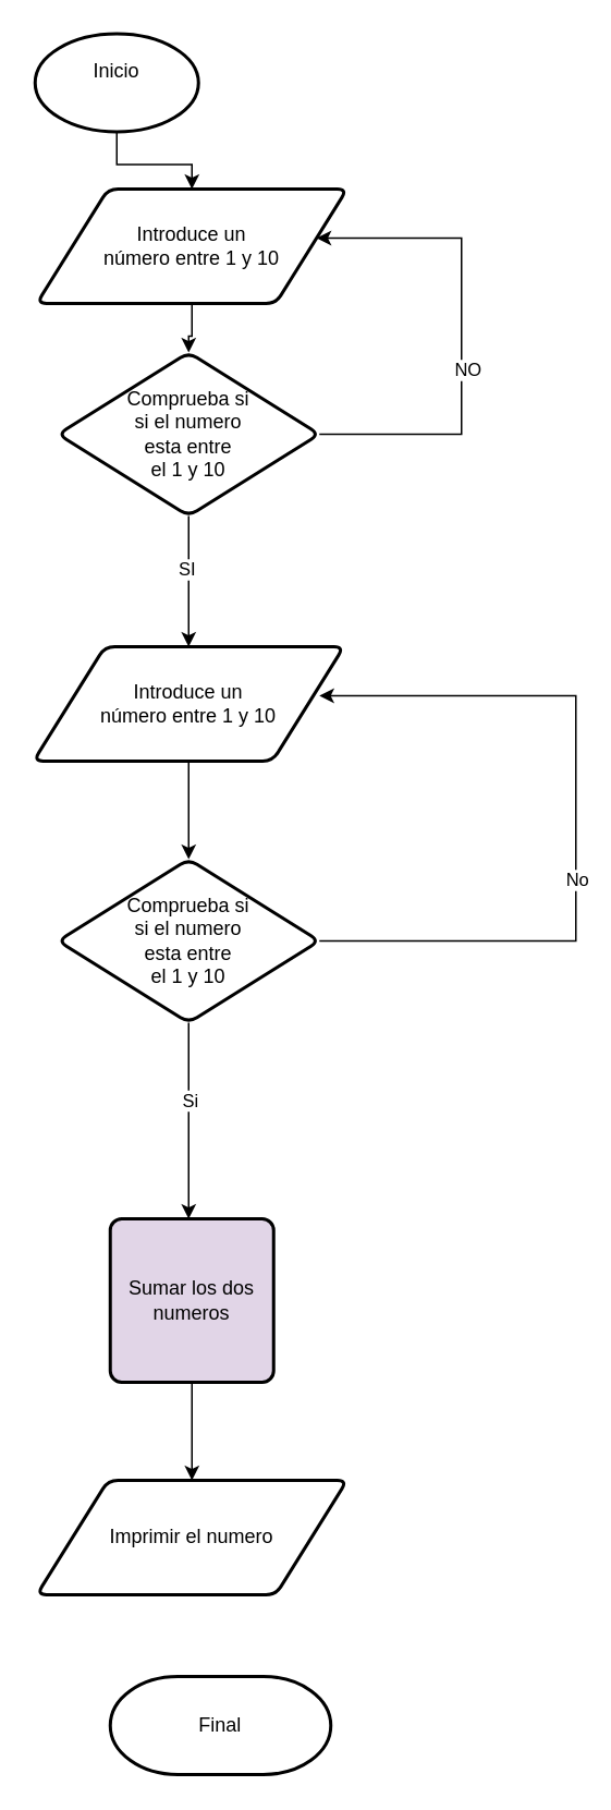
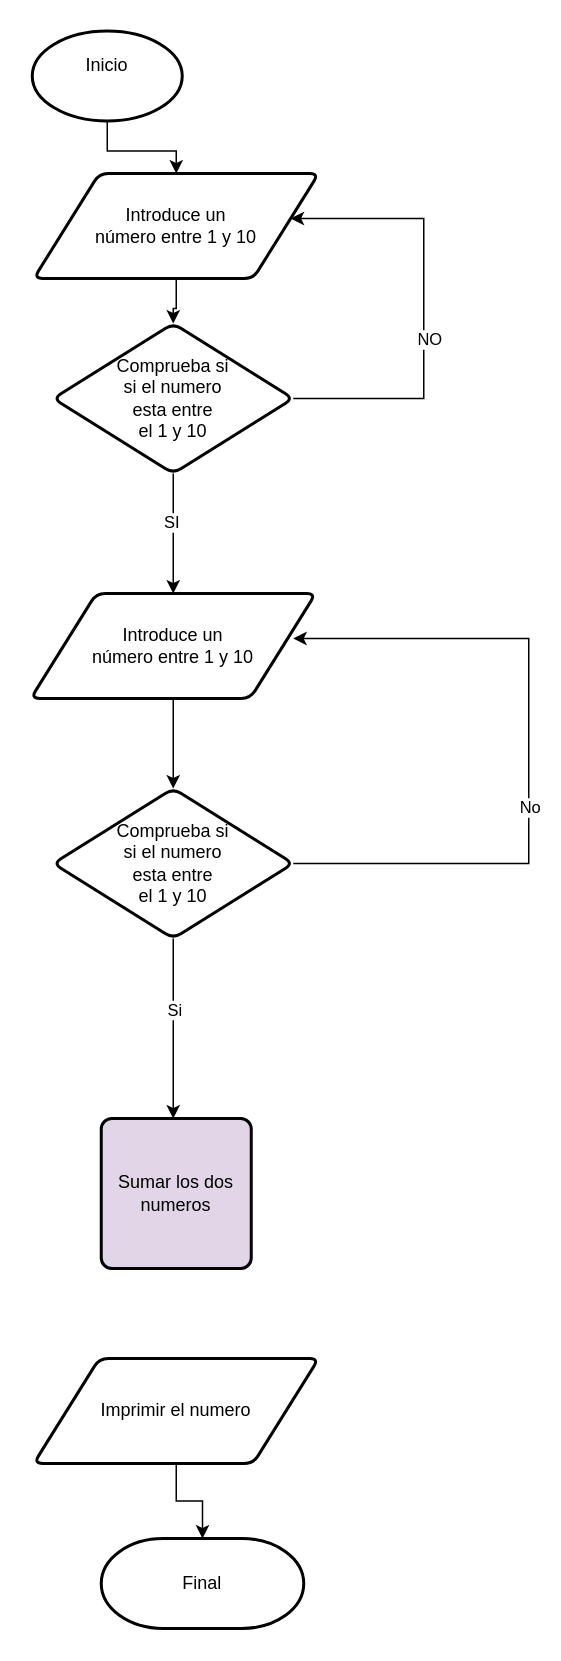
- <mxCell id="18" value="" style="edgeStyle=orthogonalEdgeStyle;rounded=0;orthogonalLoop=1;jettySize=auto;html=1;" edge="1" parent="1" source="19" target="21"><mxGeometry relative="1" as="geometry" /></mxCell>
+ <mxCell id="20" value="" style="edgeStyle=orthogonalEdgeStyle;rounded=0;orthogonalLoop=1;jettySize=auto;html=1;" edge="1" parent="1" source="21" target="22"><mxGeometry relative="1" as="geometry" /></mxCell>
